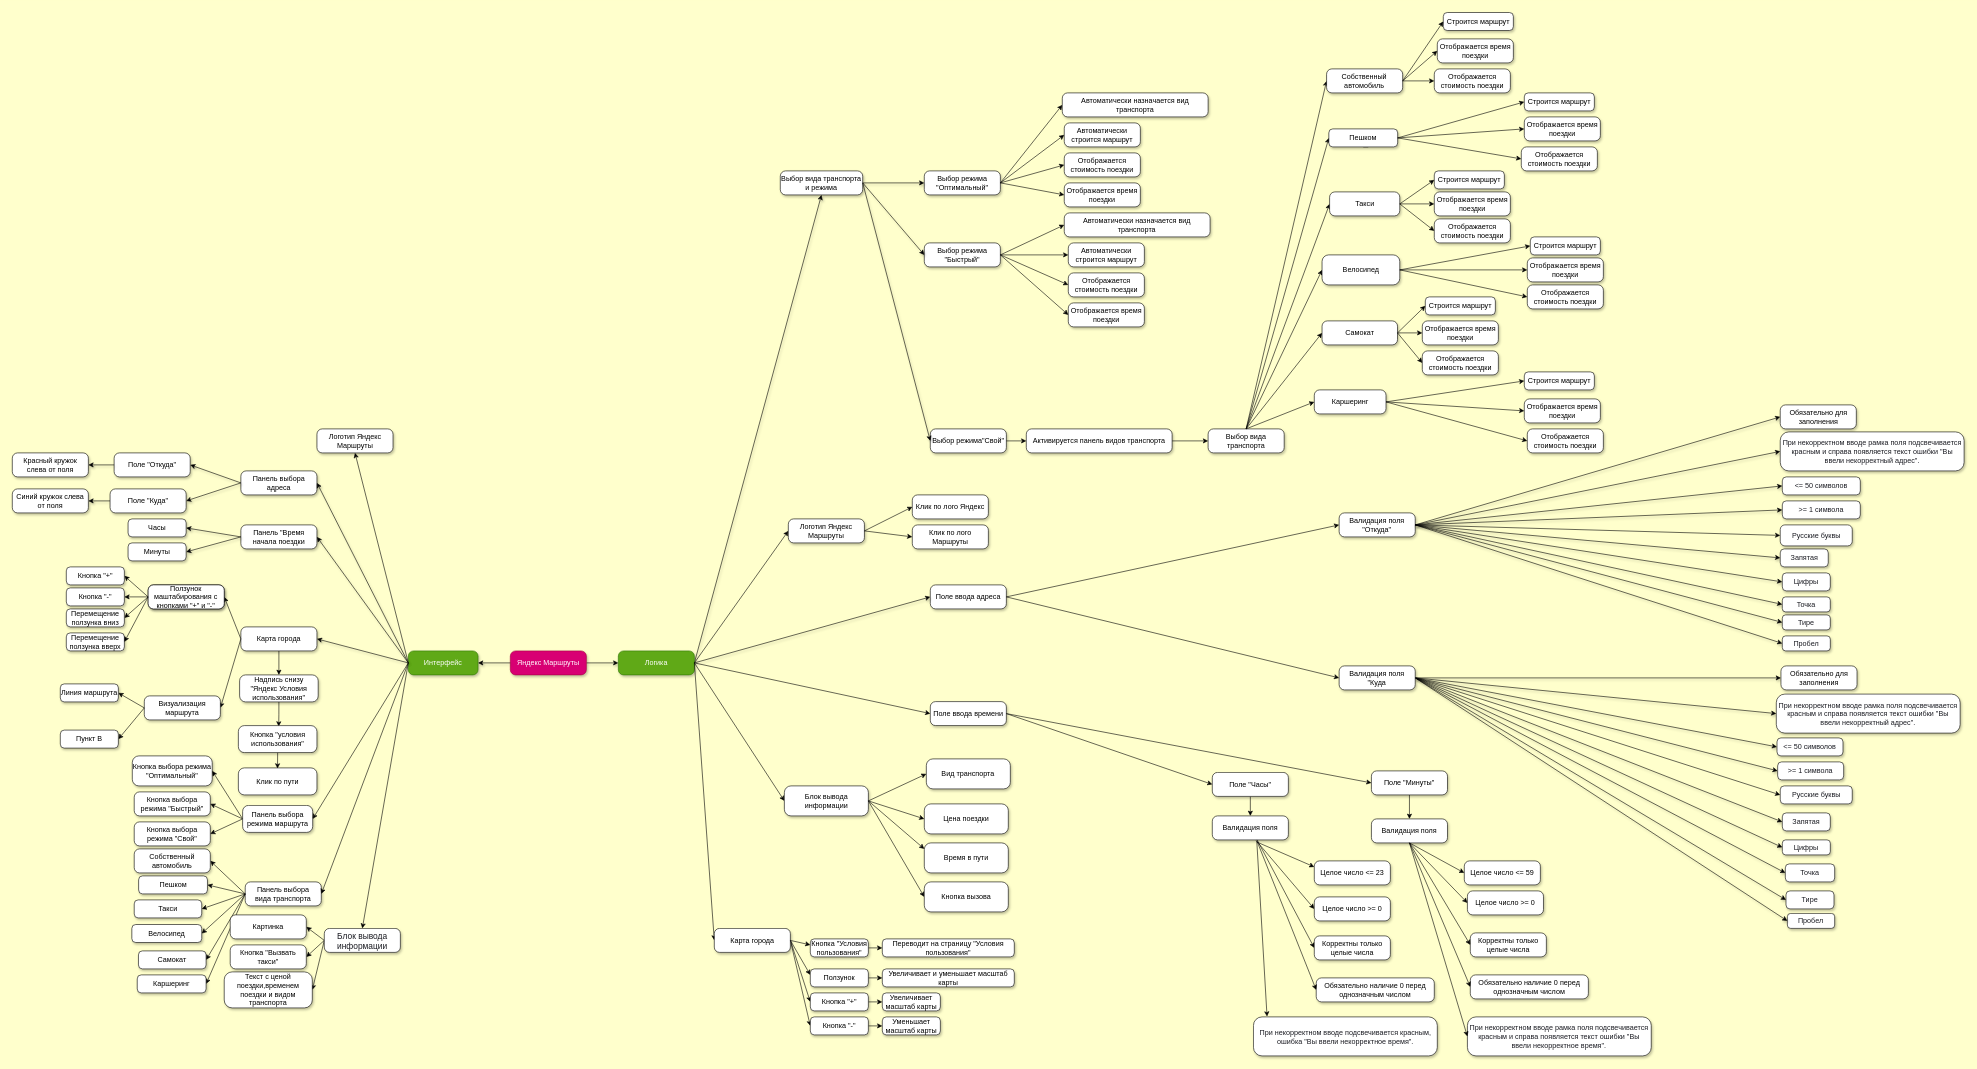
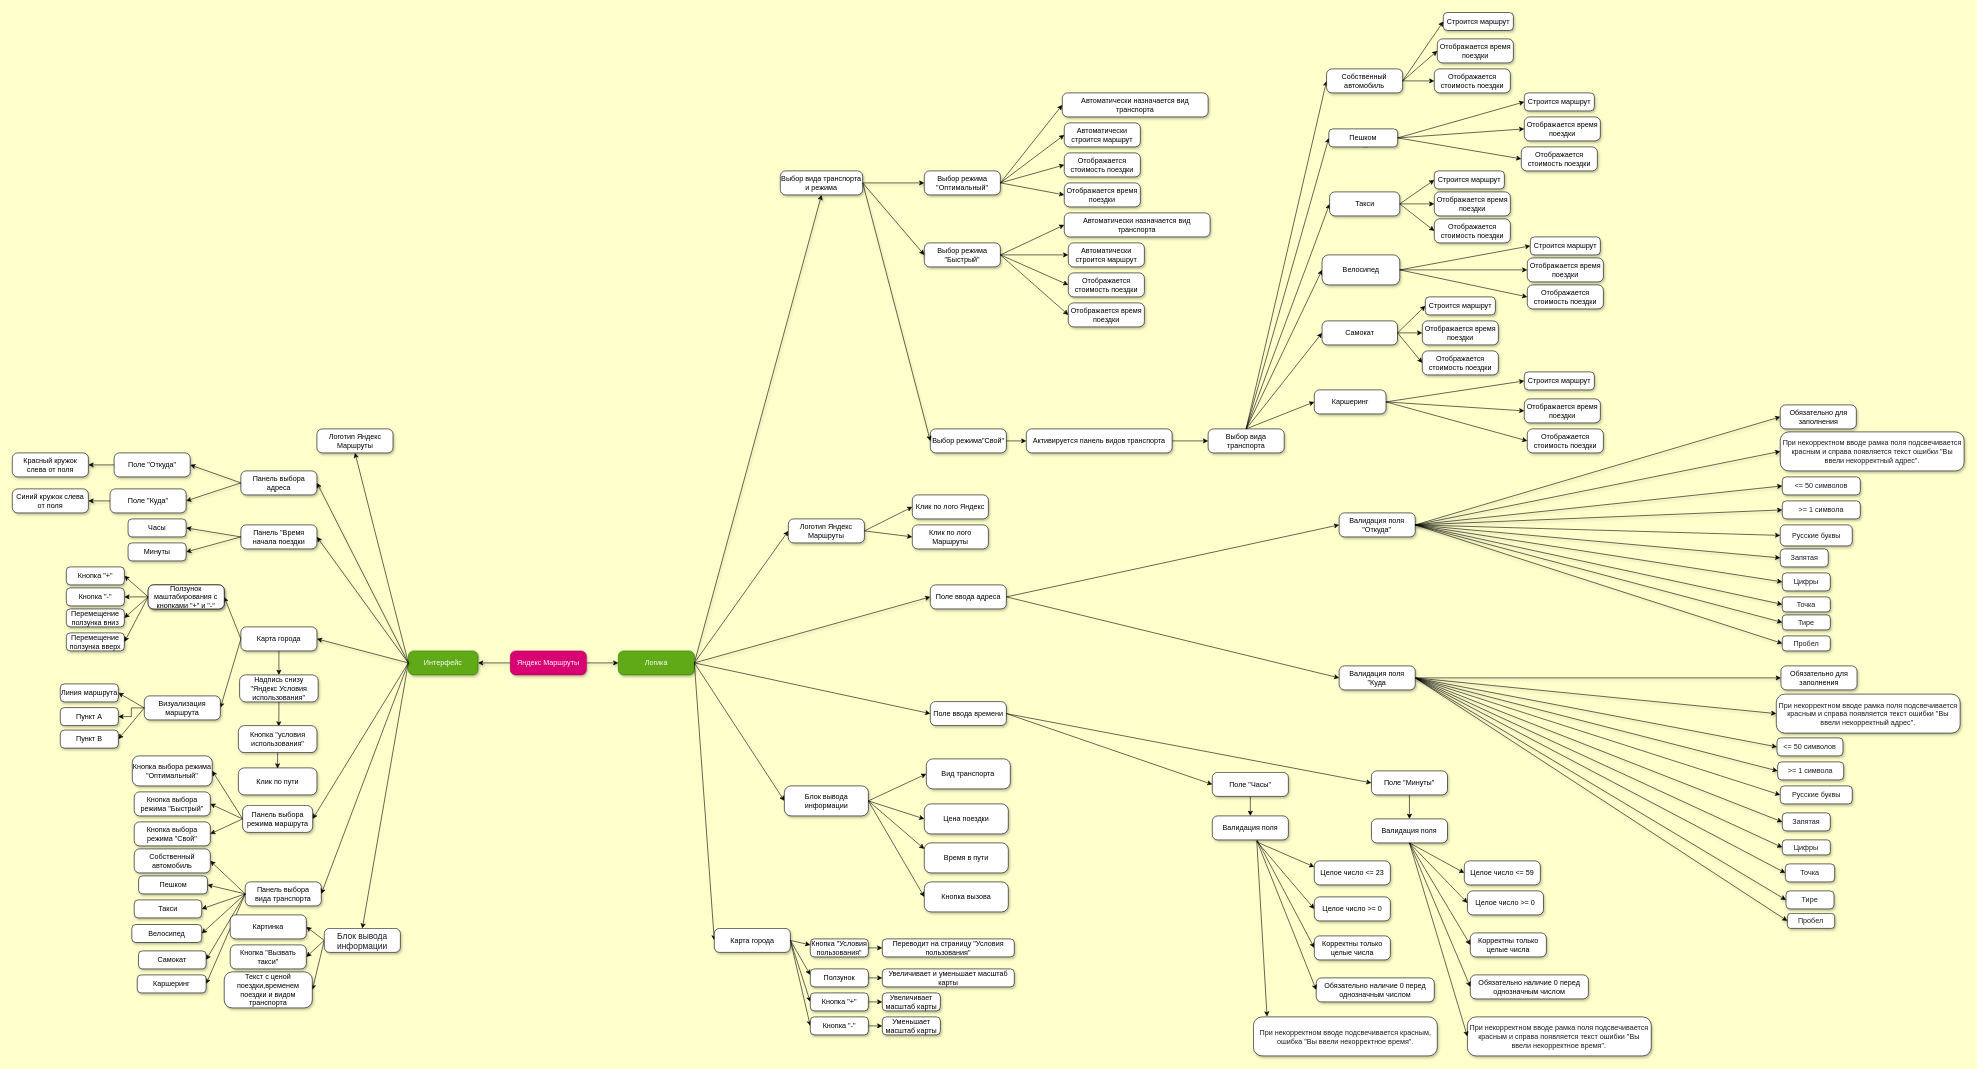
+ <mxCell id="227" value="Пункт А" style="rounded=1;whiteSpace=wrap;html=1;arcSize=22;shadow=1;" parent="1" vertex="1"><mxGeometry x="100" y="1178.5" width="96.79" height="30" as="geometry" /></mxCell>
+ <mxCell id="147" style="edgeStyle=orthogonalEdgeStyle;rounded=0;orthogonalLoop=1;jettySize=auto;html=1;exitX=0;exitY=0.5;exitDx=0;exitDy=0;entryX=1;entryY=0.5;entryDx=0;entryDy=0;" parent="1" source="148" target="227" edge="1"><mxGeometry relative="1" as="geometry" /></mxCell>
